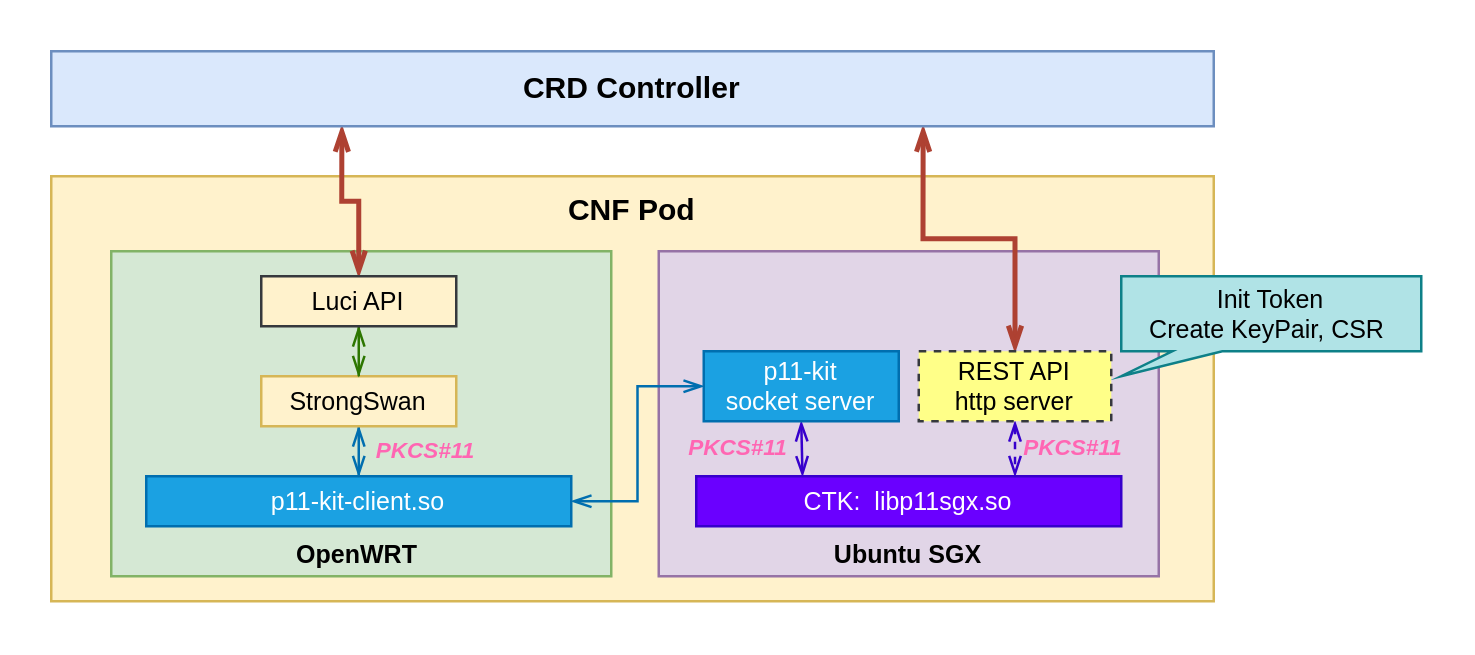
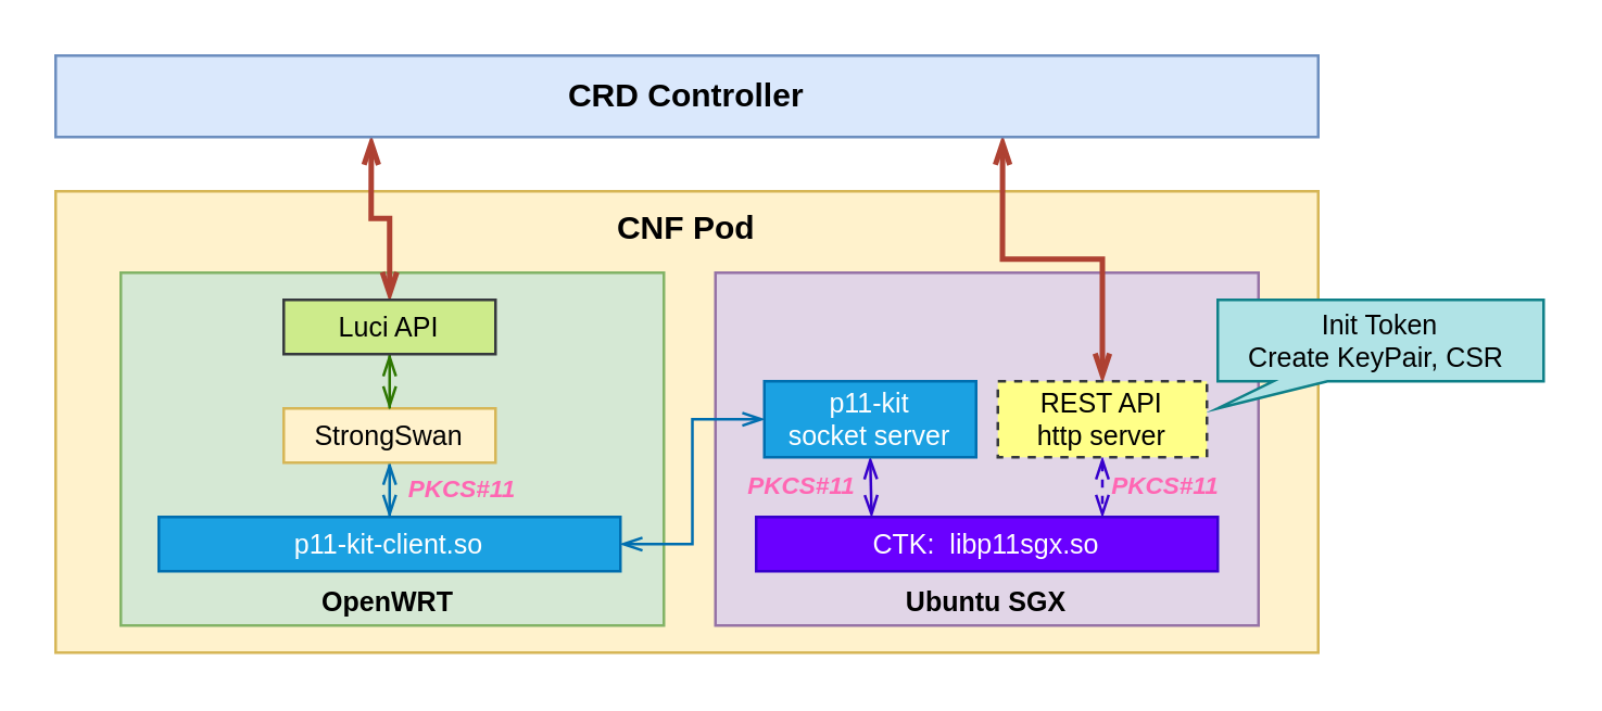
- <mxCell id="18" value="Luci API" style="rounded=0;whiteSpace=wrap;html=1;verticalAlign=middle;fontSize=10;fillColor=#fff2cc;strokeColor=#36393d;" parent="1" vertex="1"><mxGeometry x="104" y="110" width="78" height="20" as="geometry" /></mxCell>
+ <mxCell id="18" value="Luci API" style="rounded=0;whiteSpace=wrap;html=1;verticalAlign=middle;fontSize=10;fillColor=#cdeb8b;strokeColor=#36393d;" parent="1" vertex="1"><mxGeometry x="104" y="110" width="78" height="20" as="geometry" /></mxCell>
